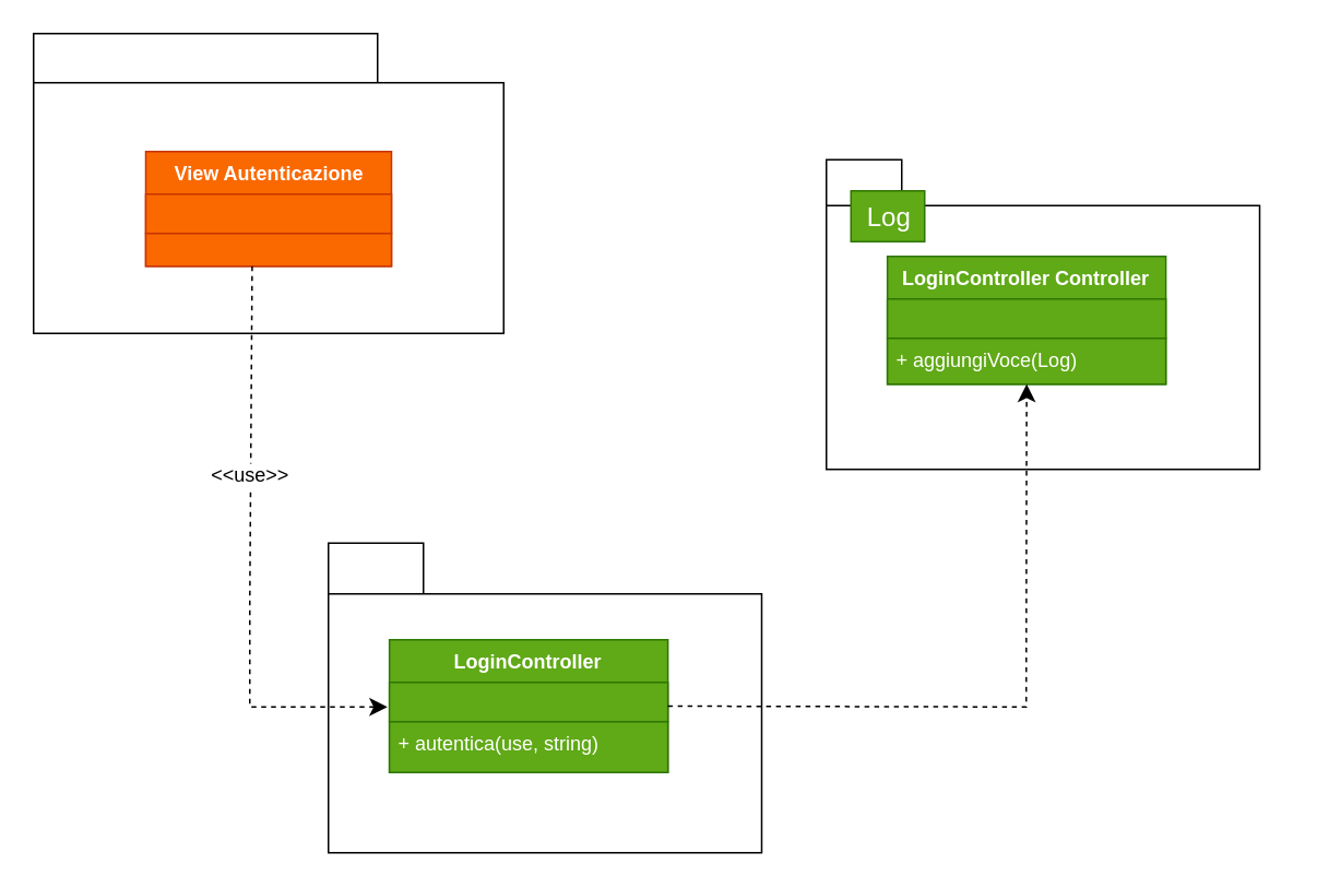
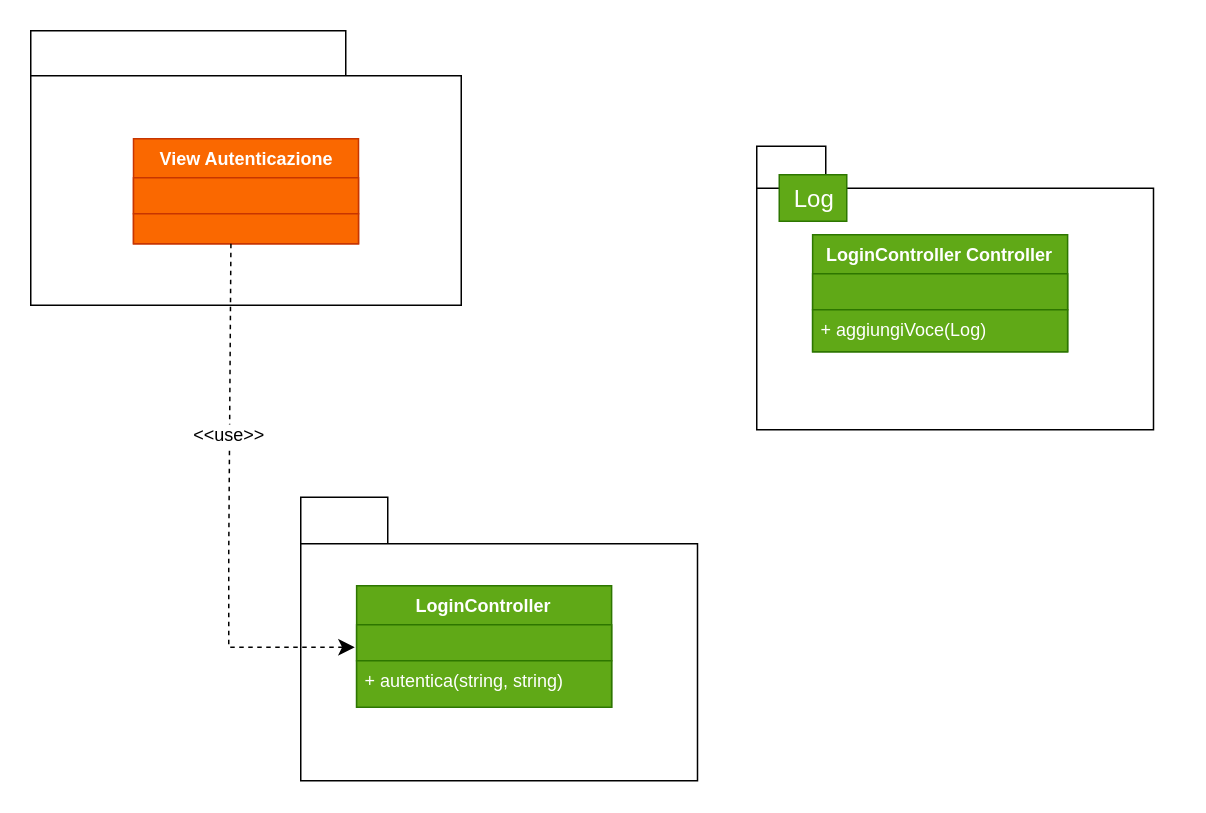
- <mxCell id="23" style="edgeStyle=none;curved=0;rounded=0;orthogonalLoop=1;jettySize=auto;html=1;exitX=1;exitY=0.5;exitDx=0;exitDy=0;fontSize=12;startSize=8;endSize=8;dashed=1;entryX=0.5;entryY=1;entryDx=0;entryDy=0;" edge="1" parent="1" source="9" target="19"><mxGeometry relative="1" as="geometry"><mxPoint x="590" y="351" as="sourcePoint" /><mxPoint x="673" y="620" as="targetPoint" /><Array as="points"><mxPoint x="626" y="431" /></Array></mxGeometry></mxCell>
- <mxCell id="12" value="+ autentica(use, string)" style="text;strokeColor=#2D7600;fillColor=#60a917;align=left;verticalAlign=top;spacingLeft=4;spacingRight=4;overflow=hidden;rotatable=0;points=[[0,0.5],[1,0.5]];portConstraint=eastwest;whiteSpace=wrap;html=1;fontColor=#ffffff;" parent="9" vertex="1"><mxGeometry y="50" width="170" height="31" as="geometry" /></mxCell>
+ <mxCell id="12" value="+ autentica(string, string)" style="text;strokeColor=#2D7600;fillColor=#60a917;align=left;verticalAlign=top;spacingLeft=4;spacingRight=4;overflow=hidden;rotatable=0;points=[[0,0.5],[1,0.5]];portConstraint=eastwest;whiteSpace=wrap;html=1;fontColor=#ffffff;" parent="9" vertex="1"><mxGeometry y="50" width="170" height="31" as="geometry" /></mxCell>
